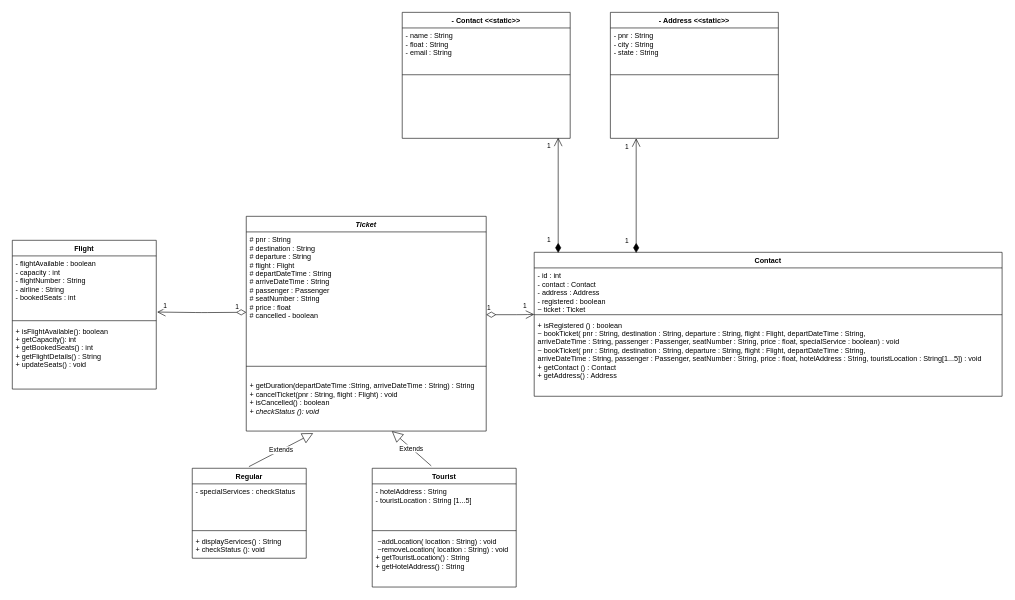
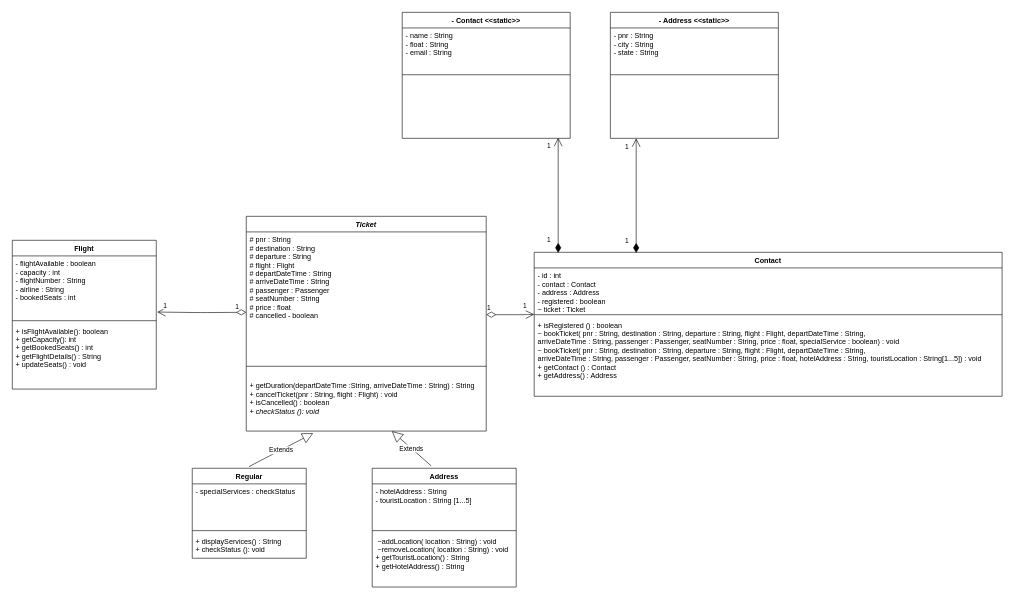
- <mxCell id="18" value="Tourist" style="swimlane;fontStyle=1;align=center;verticalAlign=top;childLayout=stackLayout;horizontal=1;startSize=26;horizontalStack=0;resizeParent=1;resizeParentMax=0;resizeLast=0;collapsible=1;marginBottom=0;" parent="1" vertex="1"><mxGeometry x="620" y="780" width="240" height="198" as="geometry" /></mxCell>
+ <mxCell id="18" value="Address" style="swimlane;fontStyle=1;align=center;verticalAlign=top;childLayout=stackLayout;horizontal=1;startSize=26;horizontalStack=0;resizeParent=1;resizeParentMax=0;resizeLast=0;collapsible=1;marginBottom=0;" parent="1" vertex="1"><mxGeometry x="620" y="780" width="240" height="198" as="geometry" /></mxCell>
